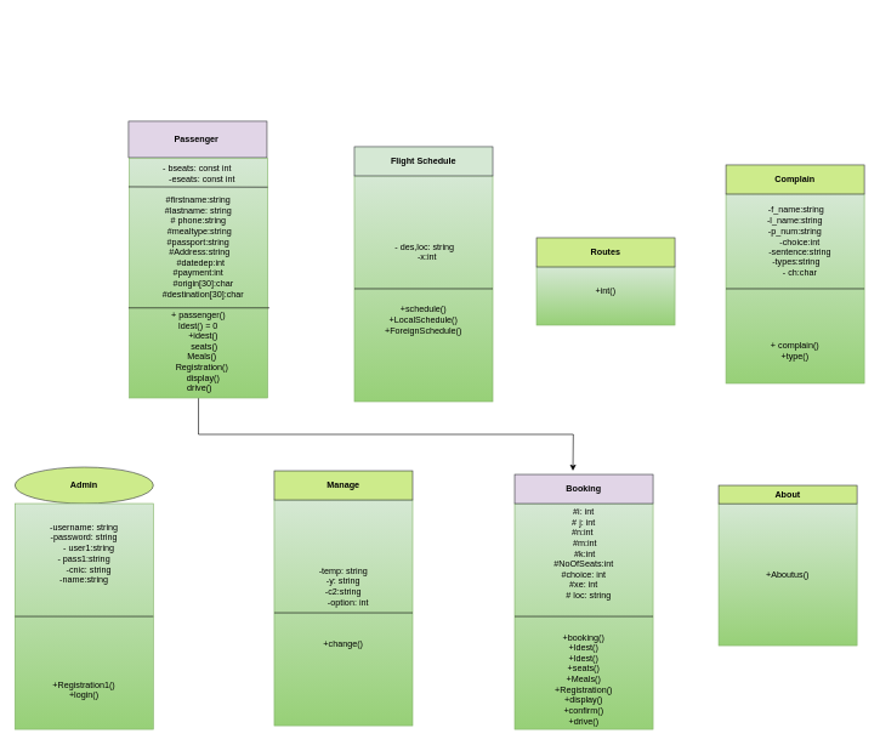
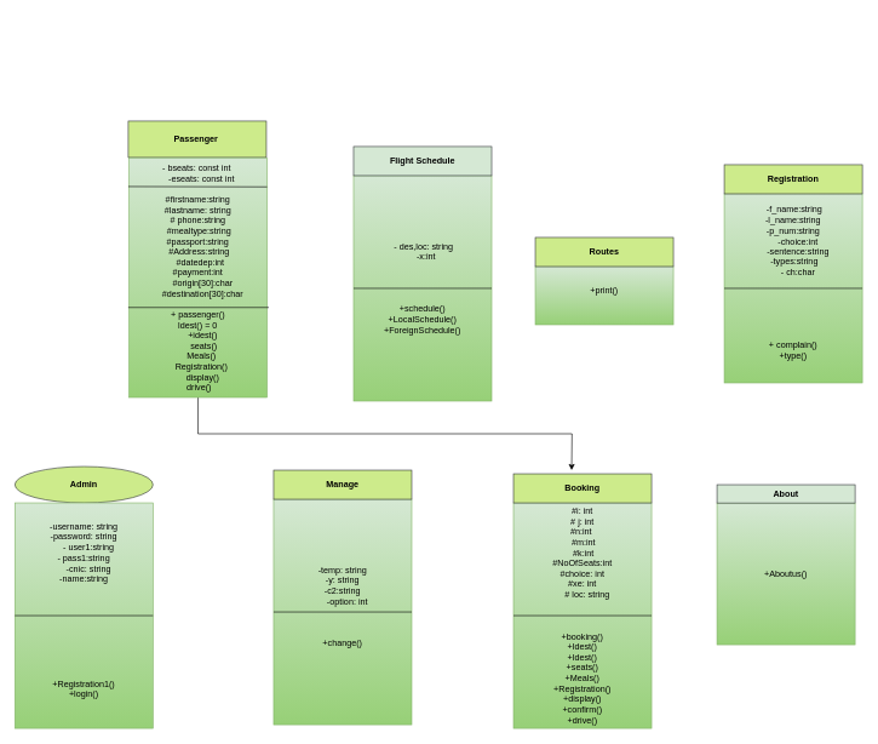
- <mxCell id="4" value="Passenger&amp;nbsp;" style="rounded=0;whiteSpace=wrap;html=1;fillStyle=solid;fillColor=#e1d5e7;strokeColor=#36393d;fontStyle=1;" parent="3" vertex="1"><mxGeometry width="190" height="50" as="geometry" /></mxCell>
+ <mxCell id="4" value="Passenger&amp;nbsp;" style="rounded=0;whiteSpace=wrap;html=1;fillStyle=solid;fillColor=#cdeb8b;strokeColor=#36393d;fontStyle=1" parent="3" vertex="1"><mxGeometry width="190" height="50" as="geometry" /></mxCell>
- <mxCell id="33" value="Complain" style="rounded=0;whiteSpace=wrap;html=1;fillStyle=solid;fillColor=#cdeb8b;strokeColor=#36393d;fontStyle=1" parent="31" vertex="1"><mxGeometry width="190" height="40" as="geometry" /></mxCell>
+ <mxCell id="33" value="Registration" style="rounded=0;whiteSpace=wrap;html=1;fillStyle=solid;fillColor=#cdeb8b;strokeColor=#36393d;fontStyle=1" parent="31" vertex="1"><mxGeometry width="190" height="40" as="geometry" /></mxCell>
- <mxCell id="17" value="&lt;div&gt;+int()&lt;/div&gt;&lt;div&gt;&lt;br&gt;&lt;/div&gt;" style="rounded=0;whiteSpace=wrap;html=1;fillColor=#d5e8d4;strokeColor=#82b366;fontStyle=0;gradientColor=#97d077;" parent="16" vertex="1"><mxGeometry y="40" width="190" height="80" as="geometry" /></mxCell>
+ <mxCell id="17" value="&lt;div&gt;+print()&lt;/div&gt;&lt;div&gt;&lt;br&gt;&lt;/div&gt;" style="rounded=0;whiteSpace=wrap;html=1;fillColor=#d5e8d4;strokeColor=#82b366;fontStyle=0;gradientColor=#97d077;" parent="16" vertex="1"><mxGeometry y="40" width="190" height="80" as="geometry" /></mxCell>
- <mxCell id="25" value="Booking" style="rounded=0;whiteSpace=wrap;html=1;fillStyle=solid;fillColor=#e1d5e7;strokeColor=#36393d;fontStyle=1;" parent="23" vertex="1"><mxGeometry width="190" height="40" as="geometry" /></mxCell>
+ <mxCell id="25" value="Booking" style="rounded=0;whiteSpace=wrap;html=1;fillStyle=solid;fillColor=#cdeb8b;strokeColor=#36393d;fontStyle=1" parent="23" vertex="1"><mxGeometry width="190" height="40" as="geometry" /></mxCell>
- <mxCell id="37" value="About" style="rounded=0;whiteSpace=wrap;html=1;fillStyle=solid;fillColor=#cdeb8b;strokeColor=#36393d;fontStyle=1" parent="35" vertex="1"><mxGeometry width="190" height="25.143" as="geometry" /></mxCell>
+ <mxCell id="37" value="About" style="rounded=0;whiteSpace=wrap;html=1;fillStyle=solid;fillColor=#d5e8d4;strokeColor=#36393d;fontStyle=1;" parent="35" vertex="1"><mxGeometry width="190" height="25.143" as="geometry" /></mxCell>
